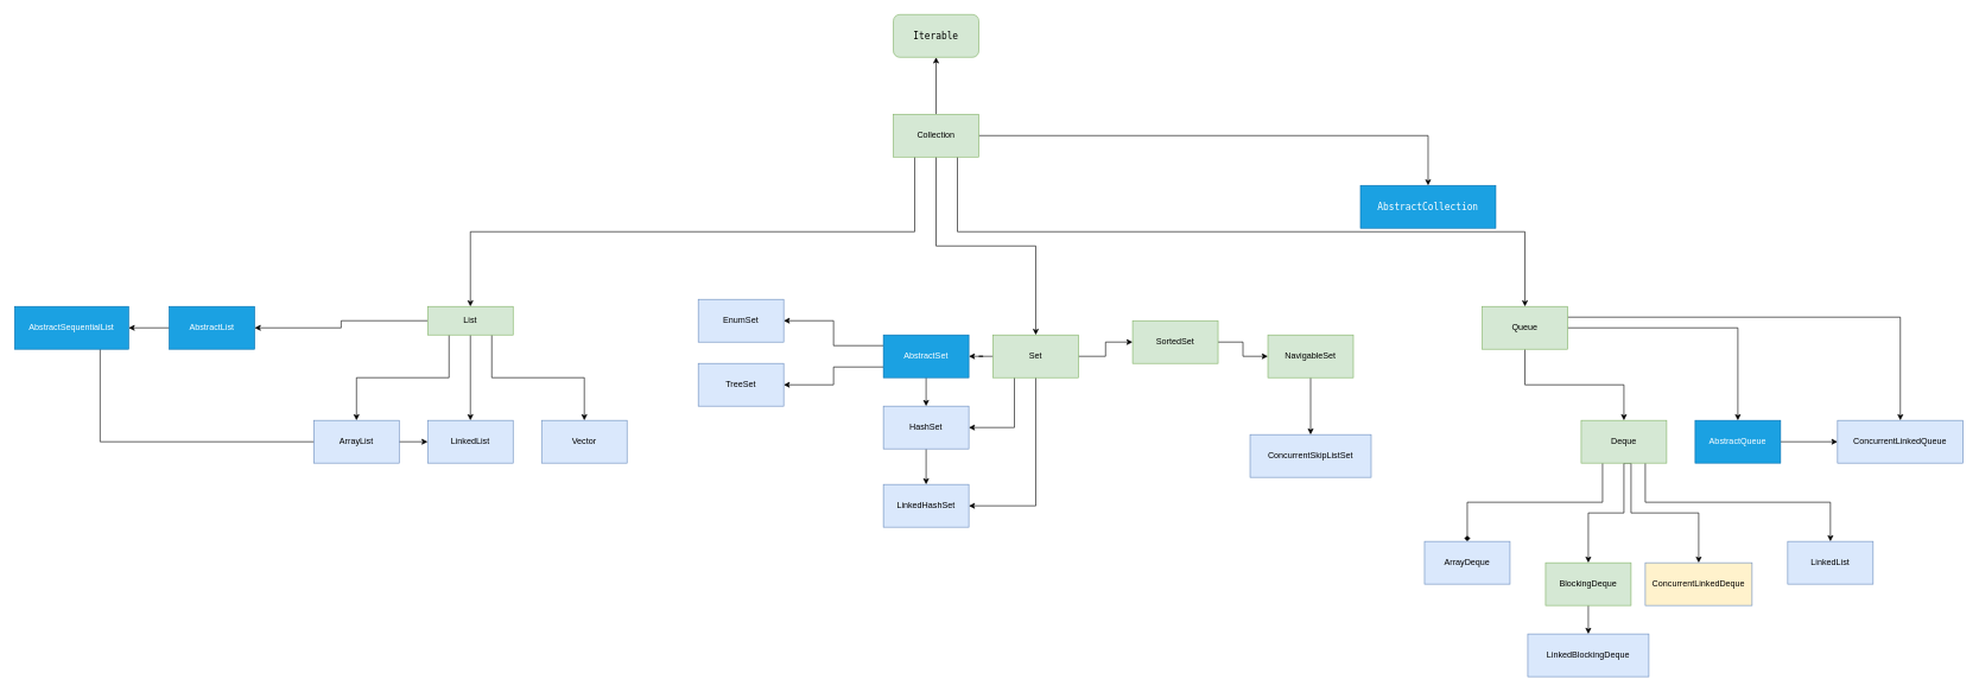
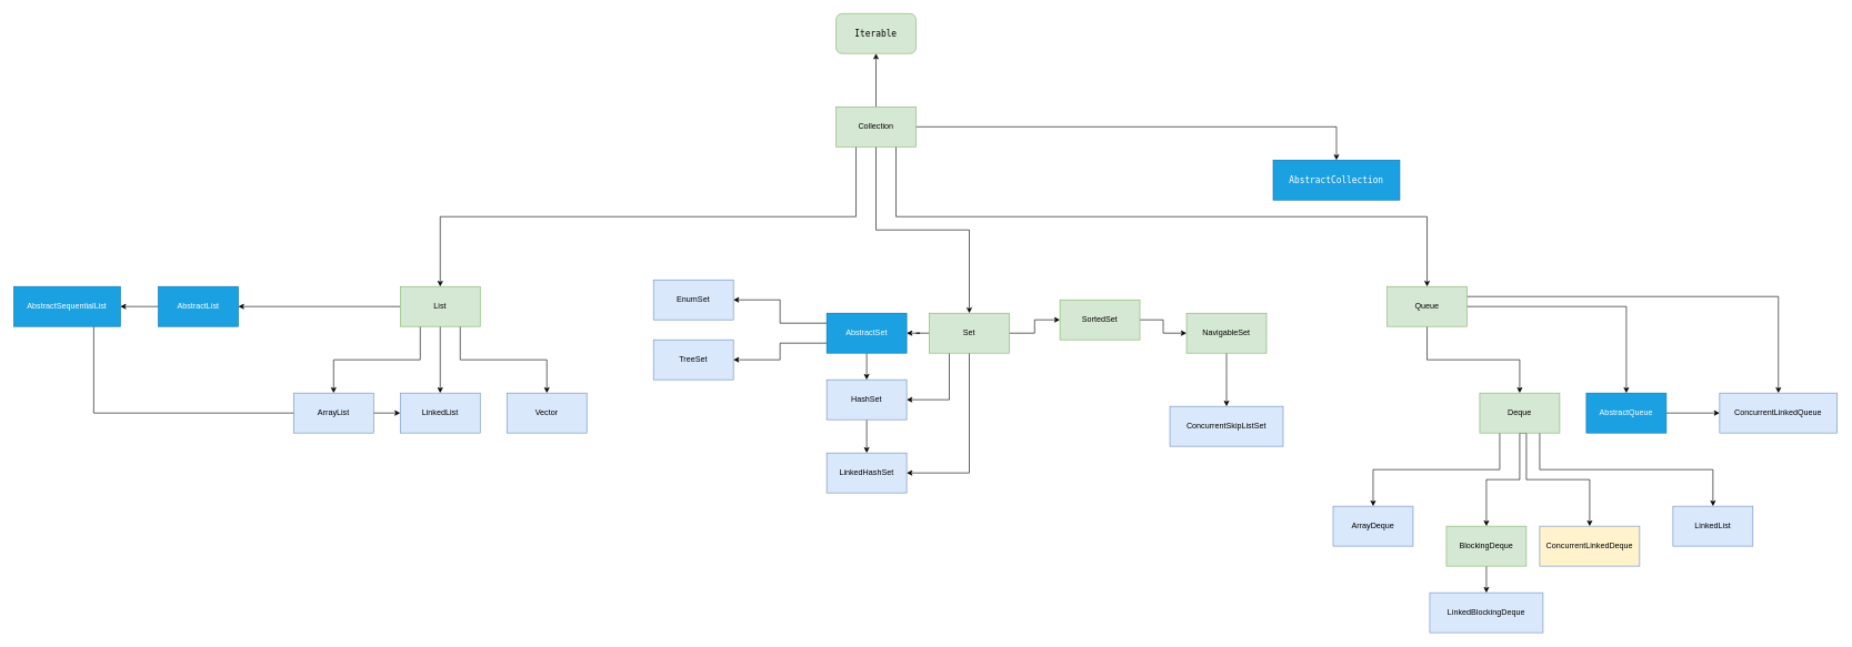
- <mxCell id="24" value="&lt;pre style=&quot;font-family: &amp;#34;jetbrains mono&amp;#34; , monospace ; font-size: 9.8pt&quot;&gt;AbstractCollection&lt;/pre&gt;" style="rounded=0;whiteSpace=wrap;html=1;fillColor=#1ba1e2;strokeColor=#006EAF;fontColor=#ffffff;" vertex="1" parent="1"><mxGeometry x="1910" y="260" width="190" height="60" as="geometry" /></mxCell>
+ <mxCell id="24" value="&lt;pre style=&quot;font-family: &amp;#34;jetbrains mono&amp;#34; , monospace ; font-size: 9.8pt&quot;&gt;AbstractCollection&lt;/pre&gt;" style="rounded=0;whiteSpace=wrap;html=1;fillColor=#1ba1e2;strokeColor=#006EAF;fontColor=#ffffff;" vertex="1" parent="1"><mxGeometry x="1910" y="240" width="190" height="60" as="geometry" /></mxCell>
- <mxCell id="13" value="List" style="rounded=0;whiteSpace=wrap;html=1;fillColor=#d5e8d4;strokeColor=#82b366;" vertex="1" parent="1"><mxGeometry x="600" y="430" width="120" height="40" as="geometry" /></mxCell>
+ <mxCell id="13" value="List" style="rounded=0;whiteSpace=wrap;html=1;fillColor=#d5e8d4;strokeColor=#82b366;" vertex="1" parent="1"><mxGeometry x="600" y="430" width="120" height="60" as="geometry" /></mxCell>
- <mxCell id="47" style="edgeStyle=orthogonalEdgeStyle;rounded=0;orthogonalLoop=1;jettySize=auto;html=1;exitX=0.25;exitY=1;exitDx=0;exitDy=0;endArrow=diamond;" edge="1" parent="1" source="51" target="53"><mxGeometry relative="1" as="geometry"><mxPoint x="2210" y="730" as="targetPoint" /></mxGeometry></mxCell>
+ <mxCell id="47" style="edgeStyle=orthogonalEdgeStyle;rounded=0;orthogonalLoop=1;jettySize=auto;html=1;exitX=0.25;exitY=1;exitDx=0;exitDy=0;" edge="1" parent="1" source="51" target="53"><mxGeometry relative="1" as="geometry"><mxPoint x="2210" y="730" as="targetPoint" /></mxGeometry></mxCell>
